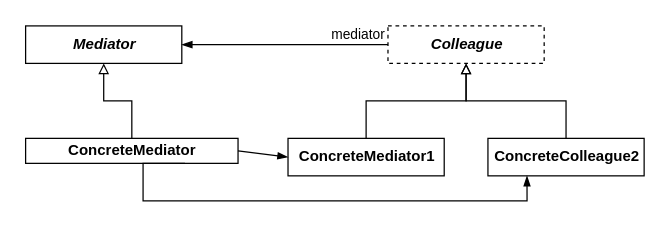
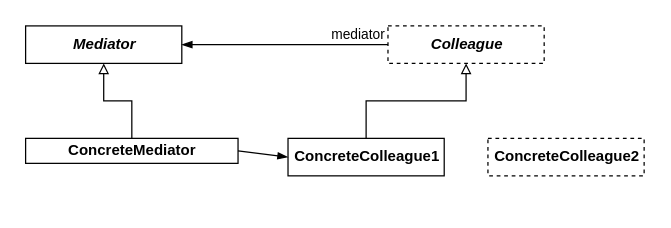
- <mxCell id="9" value="" style="edgeStyle=orthogonalEdgeStyle;rounded=0;orthogonalLoop=1;jettySize=auto;html=1;fontSize=12;startSize=30;endArrow=block;endFill=0;entryX=0.5;entryY=1;entryDx=0;entryDy=0;" edge="1" parent="1" source="6" target="3"><mxGeometry relative="1" as="geometry"><mxPoint x="303" y="120" as="sourcePoint" /><mxPoint x="383" y="60" as="targetPoint" /></mxGeometry></mxCell>
- <mxCell id="5" value="&lt;b&gt;Concrete&lt;/b&gt;&lt;b style=&quot;border-color: var(--border-color);&quot;&gt;Mediator1&lt;/b&gt;" style="html=1;fontSize=12;startSize=25;arcSize=12;spacing=2;fillColor=none;" vertex="1" parent="1"><mxGeometry x="230" y="110" width="125" height="30" as="geometry" /></mxCell>
+ <mxCell id="5" value="&lt;b&gt;Concrete&lt;/b&gt;&lt;b style=&quot;border-color: var(--border-color);&quot;&gt;Colleague1&lt;/b&gt;" style="html=1;fontSize=12;startSize=25;arcSize=12;spacing=2;fillColor=none;" vertex="1" parent="1"><mxGeometry x="230" y="110" width="125" height="30" as="geometry" /></mxCell>
- <mxCell id="6" value="&lt;b&gt;Concrete&lt;/b&gt;&lt;b style=&quot;border-color: var(--border-color);&quot;&gt;Colleague2&lt;/b&gt;" style="html=1;fontSize=12;startSize=25;arcSize=12;spacing=2;fillColor=none;" vertex="1" parent="1"><mxGeometry x="390" y="110" width="125" height="30" as="geometry" /></mxCell>
+ <mxCell id="6" value="&lt;b&gt;Concrete&lt;/b&gt;&lt;b style=&quot;border-color: var(--border-color);&quot;&gt;Colleague2&lt;/b&gt;" style="html=1;fontSize=12;startSize=25;arcSize=12;spacing=2;fillColor=none;dashed=1;" vertex="1" parent="1"><mxGeometry x="390" y="110" width="125" height="30" as="geometry" /></mxCell>
- <mxCell id="13" value="" style="endArrow=blockThin;html=1;rounded=0;endFill=1;entryX=0.25;entryY=1;entryDx=0;entryDy=0;exitX=0.75;exitY=1;exitDx=0;exitDy=0;edgeStyle=orthogonalEdgeStyle;" edge="1" parent="1" source="4" target="6"><mxGeometry width="50" height="50" relative="1" as="geometry"><mxPoint x="155" y="135" as="sourcePoint" /><mxPoint x="240" y="135" as="targetPoint" /><Array as="points"><mxPoint x="114" y="160" /><mxPoint x="421" y="160" /></Array></mxGeometry></mxCell>
